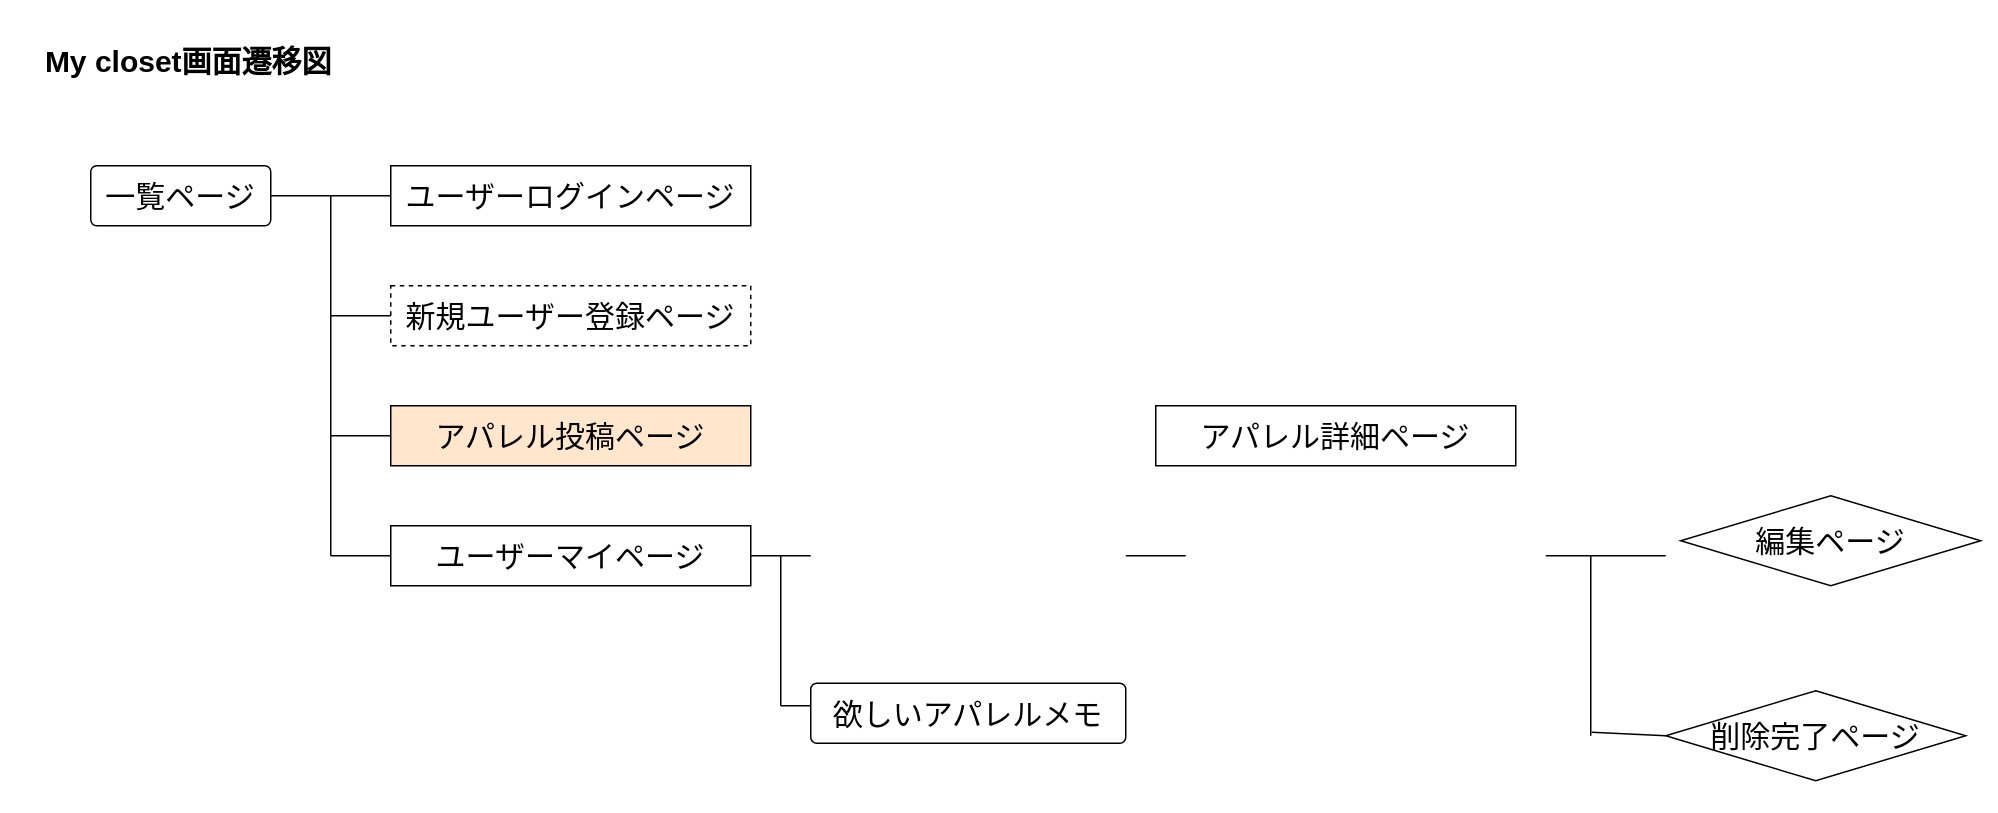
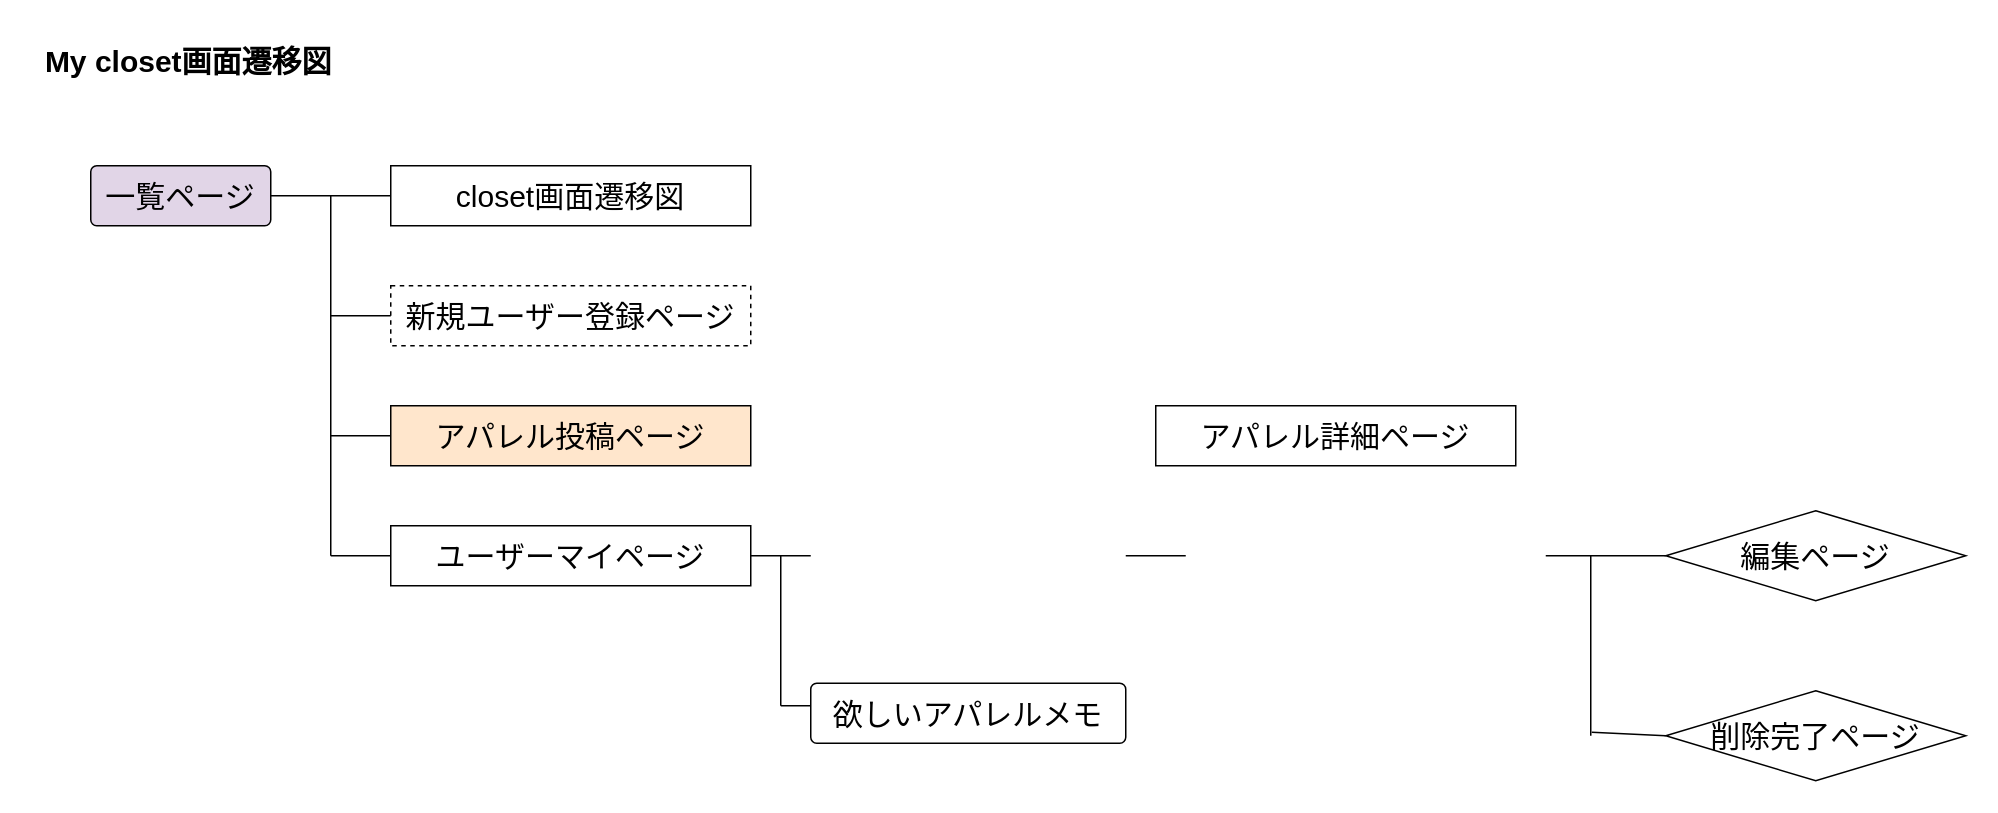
- <mxCell id="3" value="一覧ページ" style="rounded=1;arcSize=10;whiteSpace=wrap;html=1;align=center;fontSize=20;" vertex="1" parent="1"><mxGeometry x="60" y="110" width="120" height="40" as="geometry" /></mxCell>
+ <mxCell id="3" value="一覧ページ" style="rounded=1;arcSize=10;whiteSpace=wrap;html=1;align=center;fontSize=20;fillColor=#e1d5e7;" vertex="1" parent="1"><mxGeometry x="60" y="110" width="120" height="40" as="geometry" /></mxCell>
- <mxCell id="4" value="ユーザーログインページ" style="whiteSpace=wrap;html=1;align=center;fontSize=20;" vertex="1" parent="1"><mxGeometry x="260" y="110" width="240" height="40" as="geometry" /></mxCell>
+ <mxCell id="4" value="closet画面遷移図" style="whiteSpace=wrap;html=1;align=center;fontSize=20;" vertex="1" parent="1"><mxGeometry x="260" y="110" width="240" height="40" as="geometry" /></mxCell>
- <mxCell id="8" value="編集ページ" style="shape=rhombus;perimeter=rhombusPerimeter;whiteSpace=wrap;html=1;align=center;fontSize=20;" vertex="1" parent="1"><mxGeometry x="1120" y="330" width="200" height="60" as="geometry" /></mxCell>
+ <mxCell id="8" value="編集ページ" style="shape=rhombus;perimeter=rhombusPerimeter;whiteSpace=wrap;html=1;align=center;fontSize=20;" vertex="1" parent="1"><mxGeometry x="1110" y="340" width="200" height="60" as="geometry" /></mxCell>
